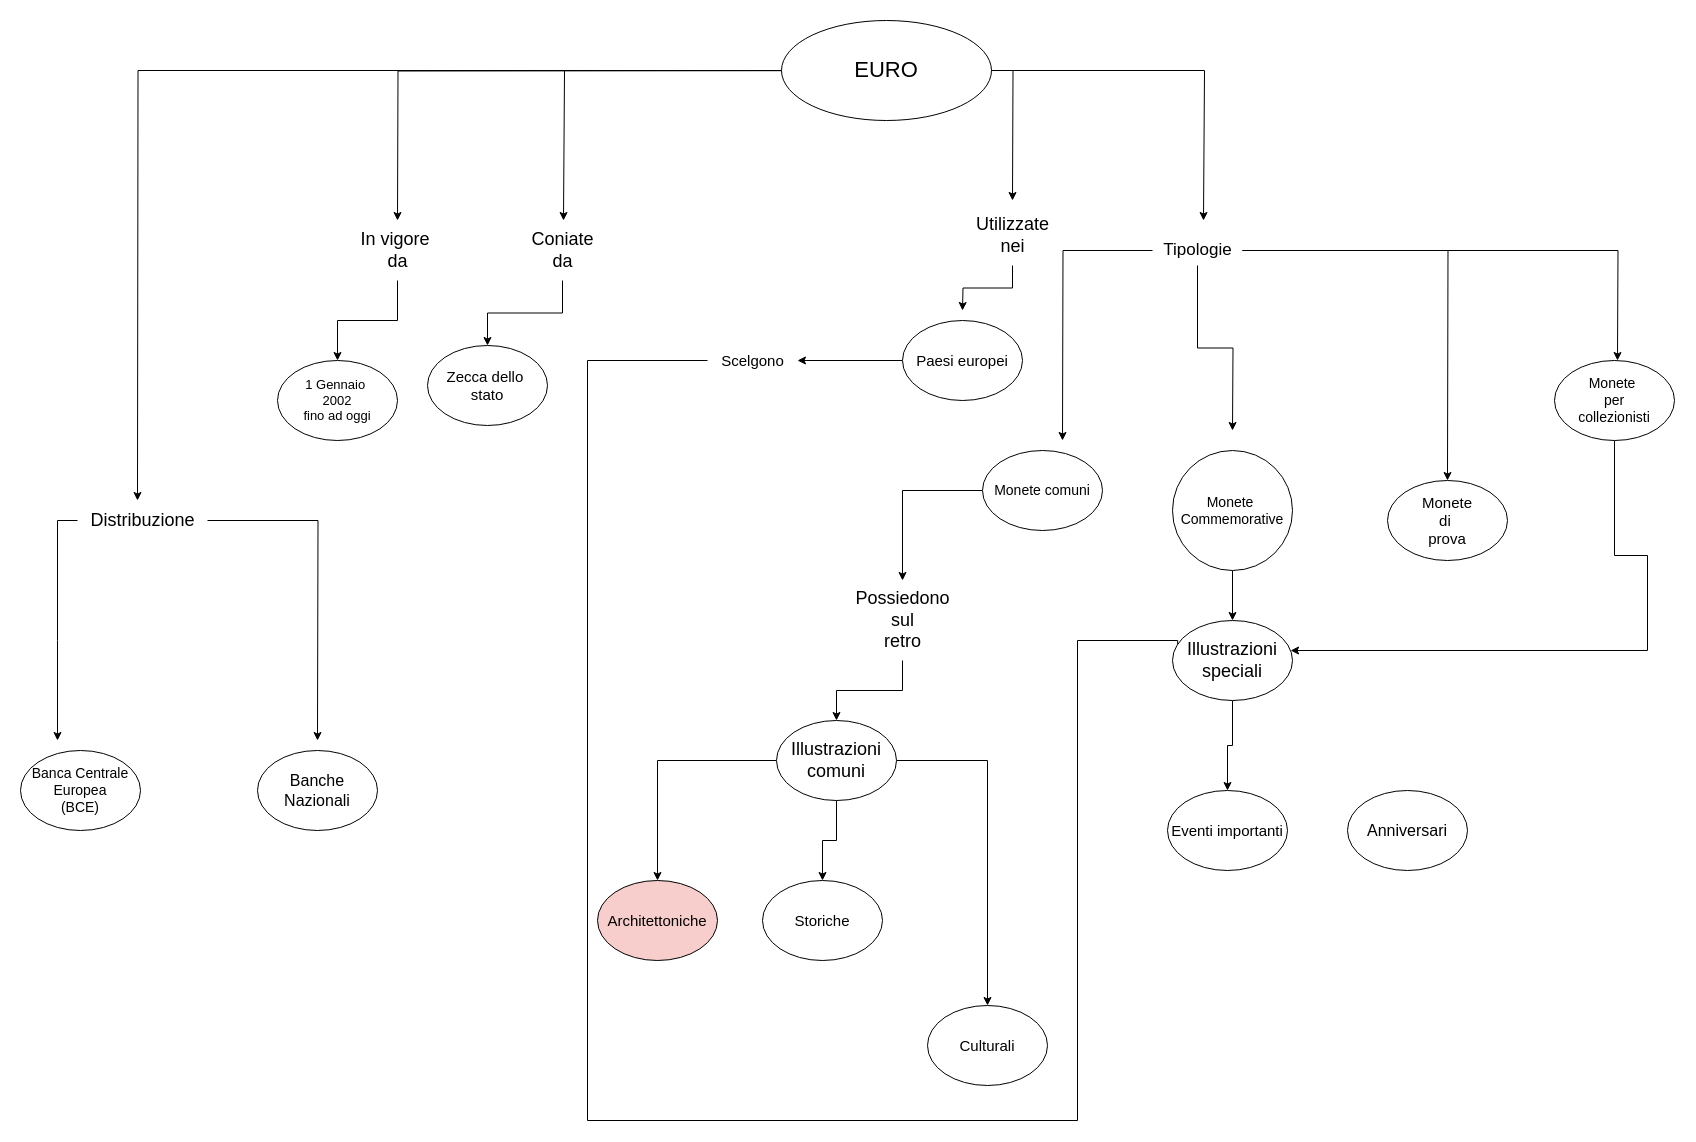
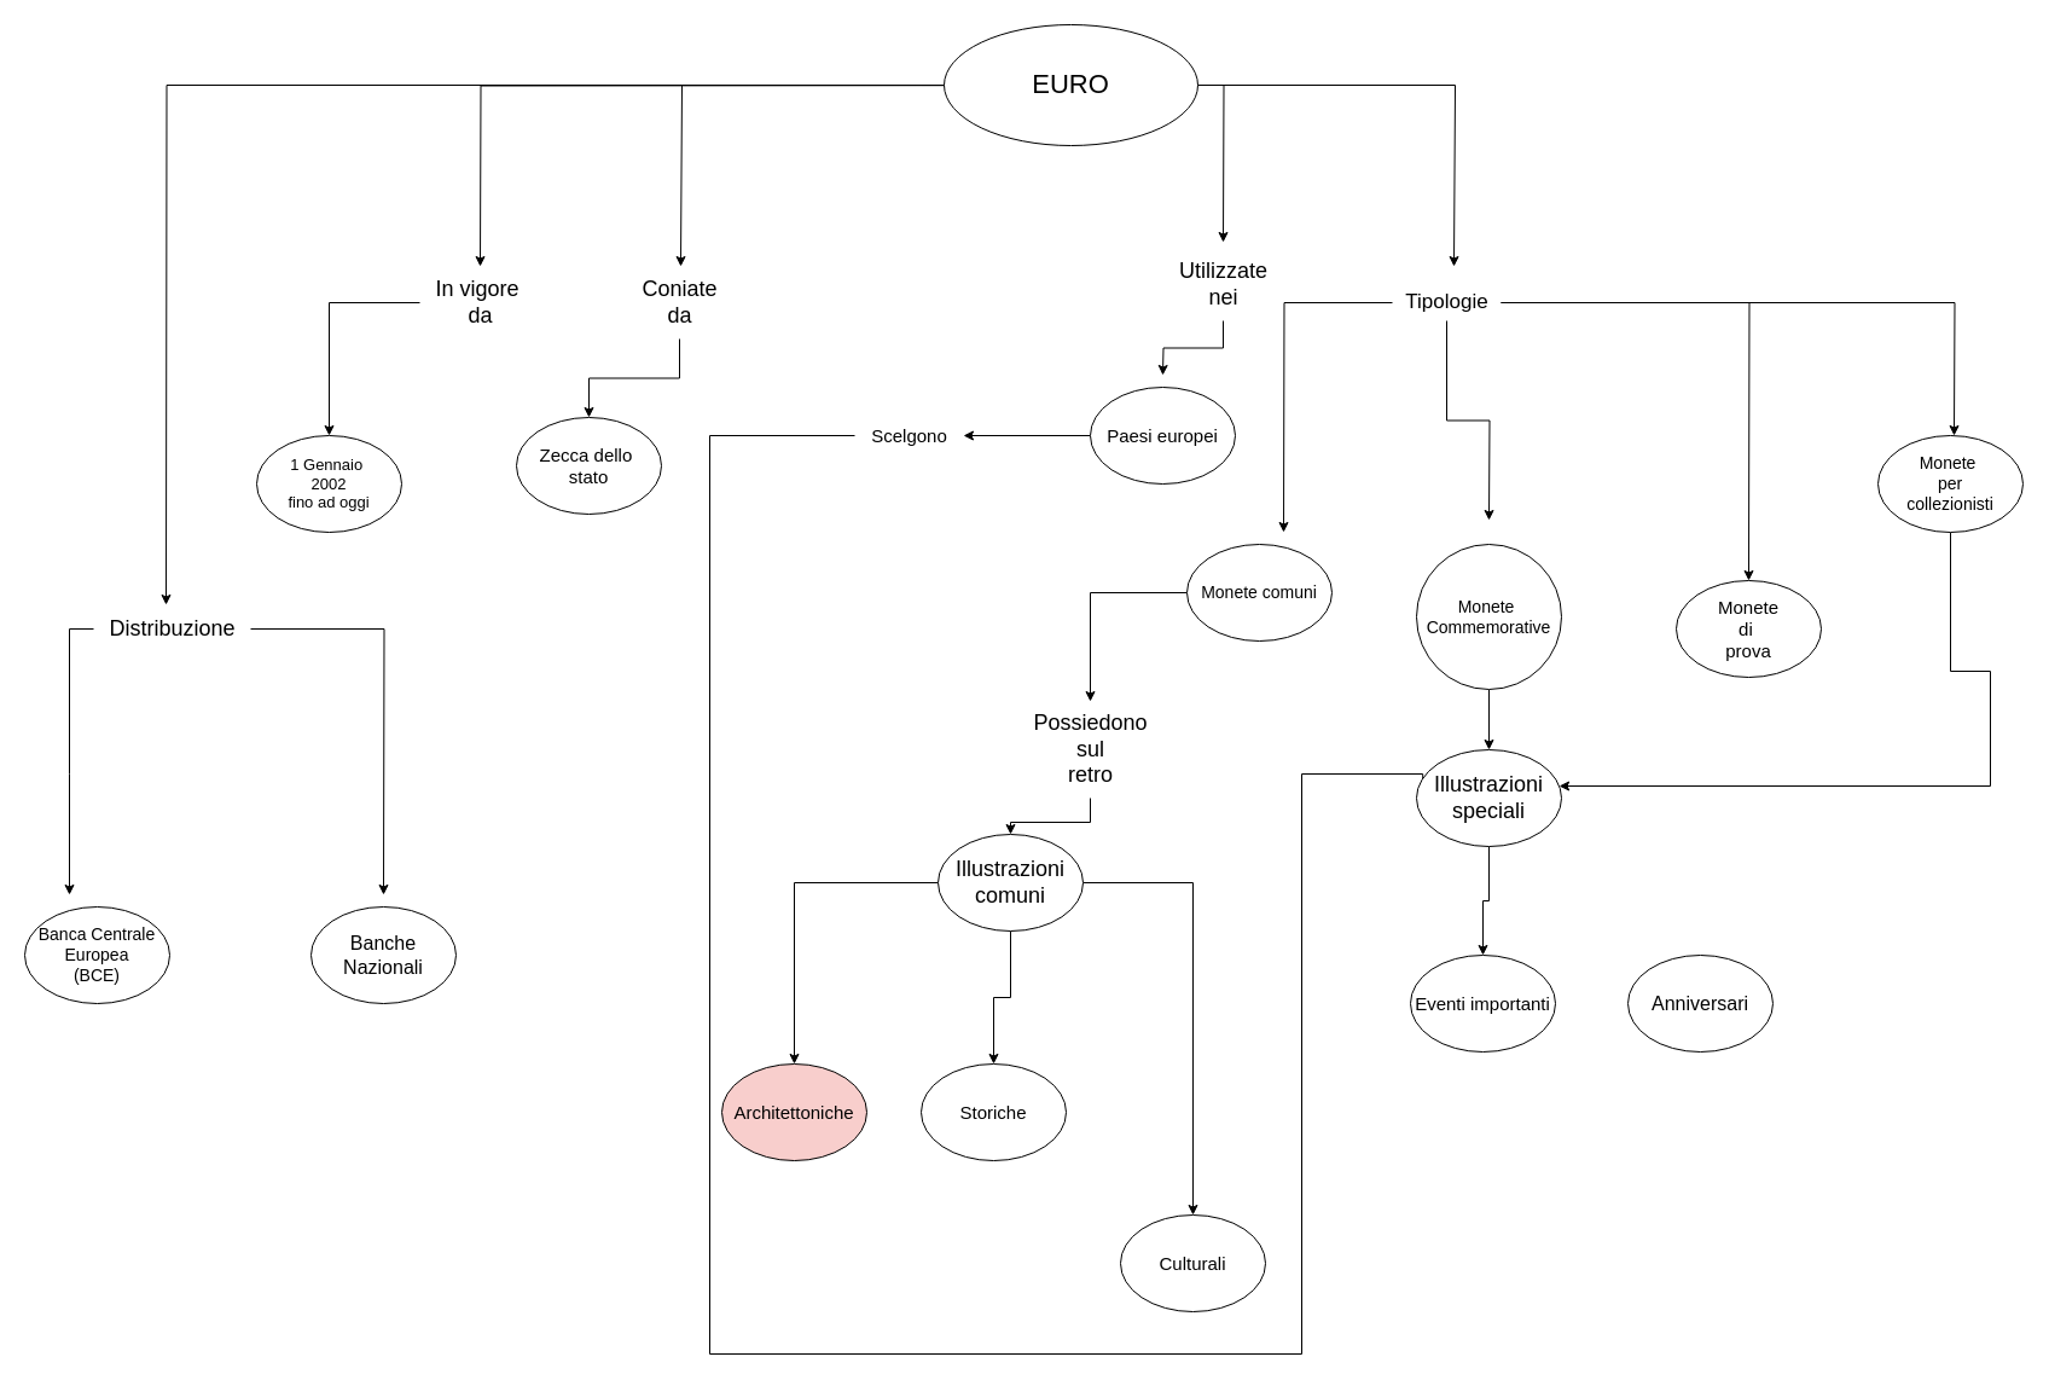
- <mxCell id="19" value="&lt;font style=&quot;font-size: 13px;&quot;&gt;1 Gennaio&amp;nbsp;&lt;/font&gt;&lt;div&gt;&lt;font style=&quot;font-size: 13px;&quot;&gt;2002&lt;/font&gt;&lt;/div&gt;&lt;div&gt;&lt;font style=&quot;font-size: 13px;&quot;&gt;fino ad oggi&lt;/font&gt;&lt;/div&gt;" style="ellipse;whiteSpace=wrap;html=1;" vertex="1" parent="1"><mxGeometry x="277" y="360" width="120" height="80" as="geometry" /></mxCell>
+ <mxCell id="19" value="&lt;font style=&quot;font-size: 13px;&quot;&gt;1 Gennaio&amp;nbsp;&lt;/font&gt;&lt;div&gt;&lt;font style=&quot;font-size: 13px;&quot;&gt;2002&lt;/font&gt;&lt;/div&gt;&lt;div&gt;&lt;font style=&quot;font-size: 13px;&quot;&gt;fino ad oggi&lt;/font&gt;&lt;/div&gt;" style="ellipse;whiteSpace=wrap;html=1;" vertex="1" parent="1"><mxGeometry x="212" y="360" width="120" height="80" as="geometry" /></mxCell>
- <mxCell id="33" value="&lt;font style=&quot;font-size: 18px;&quot;&gt;Illustrazioni&lt;/font&gt;&lt;div&gt;&lt;span style=&quot;font-size: 18px;&quot;&gt;comuni&lt;/span&gt;&lt;/div&gt;" style="ellipse;whiteSpace=wrap;html=1;" vertex="1" parent="1"><mxGeometry x="776" y="720" width="120" height="80" as="geometry" /></mxCell>
+ <mxCell id="33" value="&lt;font style=&quot;font-size: 18px;&quot;&gt;Illustrazioni&lt;/font&gt;&lt;div&gt;&lt;span style=&quot;font-size: 18px;&quot;&gt;comuni&lt;/span&gt;&lt;/div&gt;" style="ellipse;whiteSpace=wrap;html=1;" vertex="1" parent="1"><mxGeometry x="776" y="690" width="120" height="80" as="geometry" /></mxCell>
